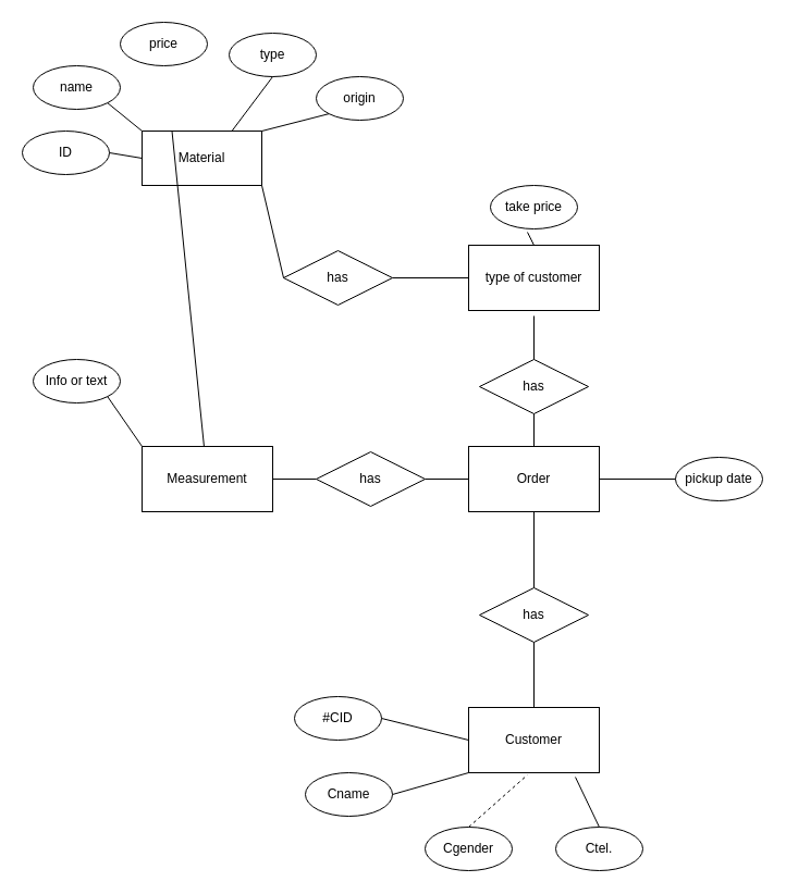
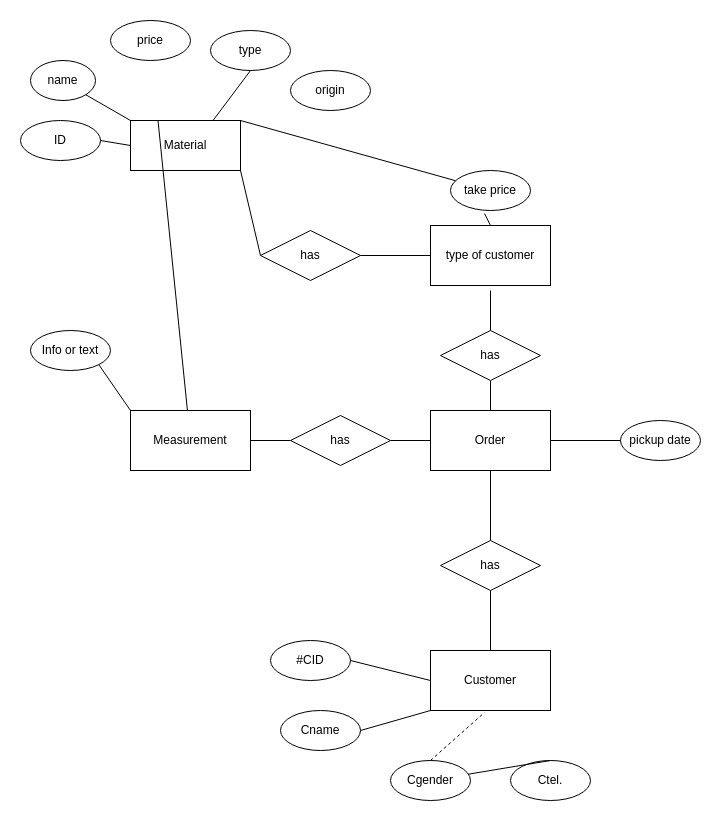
- <mxCell id="3" value="name" style="ellipse;whiteSpace=wrap;html=1;" vertex="1" parent="1"><mxGeometry x="30" y="60" width="80" height="40" as="geometry" /></mxCell>
+ <mxCell id="3" value="name" style="ellipse;whiteSpace=wrap;html=1;" vertex="1" parent="1"><mxGeometry x="30" y="60" width="65" height="40" as="geometry" /></mxCell>
- <mxCell id="12" value="" style="endArrow=none;html=1;entryX=0;entryY=1;entryDx=0;entryDy=0;exitX=1;exitY=0;exitDx=0;exitDy=0;" edge="1" parent="1" source="2" target="6"><mxGeometry width="50" height="50" relative="1" as="geometry"><mxPoint x="240" y="270" as="sourcePoint" /><mxPoint x="290" y="220" as="targetPoint" /></mxGeometry></mxCell>
+ <mxCell id="12" value="" style="endArrow=none;html=1;exitX=1;exitY=0;exitDx=0;exitDy=0;" edge="1" parent="1" source="2" target="15"><mxGeometry width="50" height="50" relative="1" as="geometry"><mxPoint x="240" y="270" as="sourcePoint" /><mxPoint x="290" y="220" as="targetPoint" /></mxGeometry></mxCell>
- <mxCell id="32" value="" style="endArrow=none;html=1;exitX=0.5;exitY=0;exitDx=0;exitDy=0;entryX=0.817;entryY=1.067;entryDx=0;entryDy=0;entryPerimeter=0;" edge="1" parent="1" source="28" target="23"><mxGeometry width="50" height="50" relative="1" as="geometry"><mxPoint x="520" y="770" as="sourcePoint" /><mxPoint x="570" y="720" as="targetPoint" /></mxGeometry></mxCell>
+ <mxCell id="32" value="" style="endArrow=none;html=1;exitX=0.5;exitY=0;exitDx=0;exitDy=0;" edge="1" parent="1" source="28" target="27"><mxGeometry width="50" height="50" relative="1" as="geometry"><mxPoint x="520" y="770" as="sourcePoint" /><mxPoint x="570" y="720" as="targetPoint" /></mxGeometry></mxCell>
